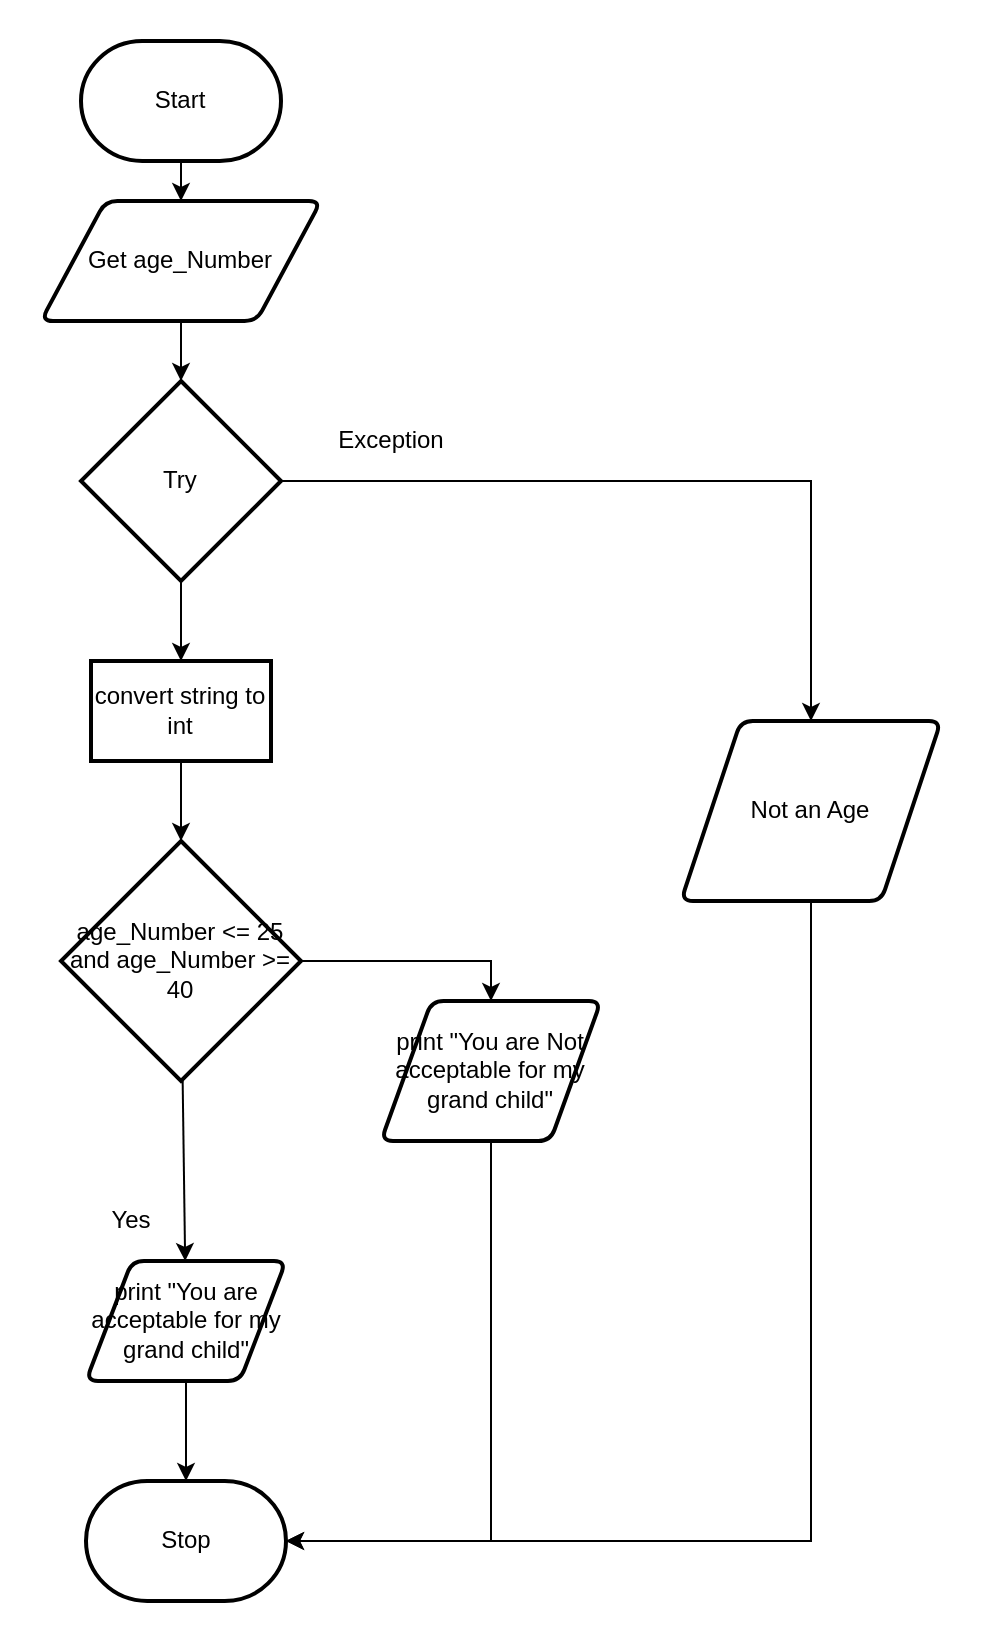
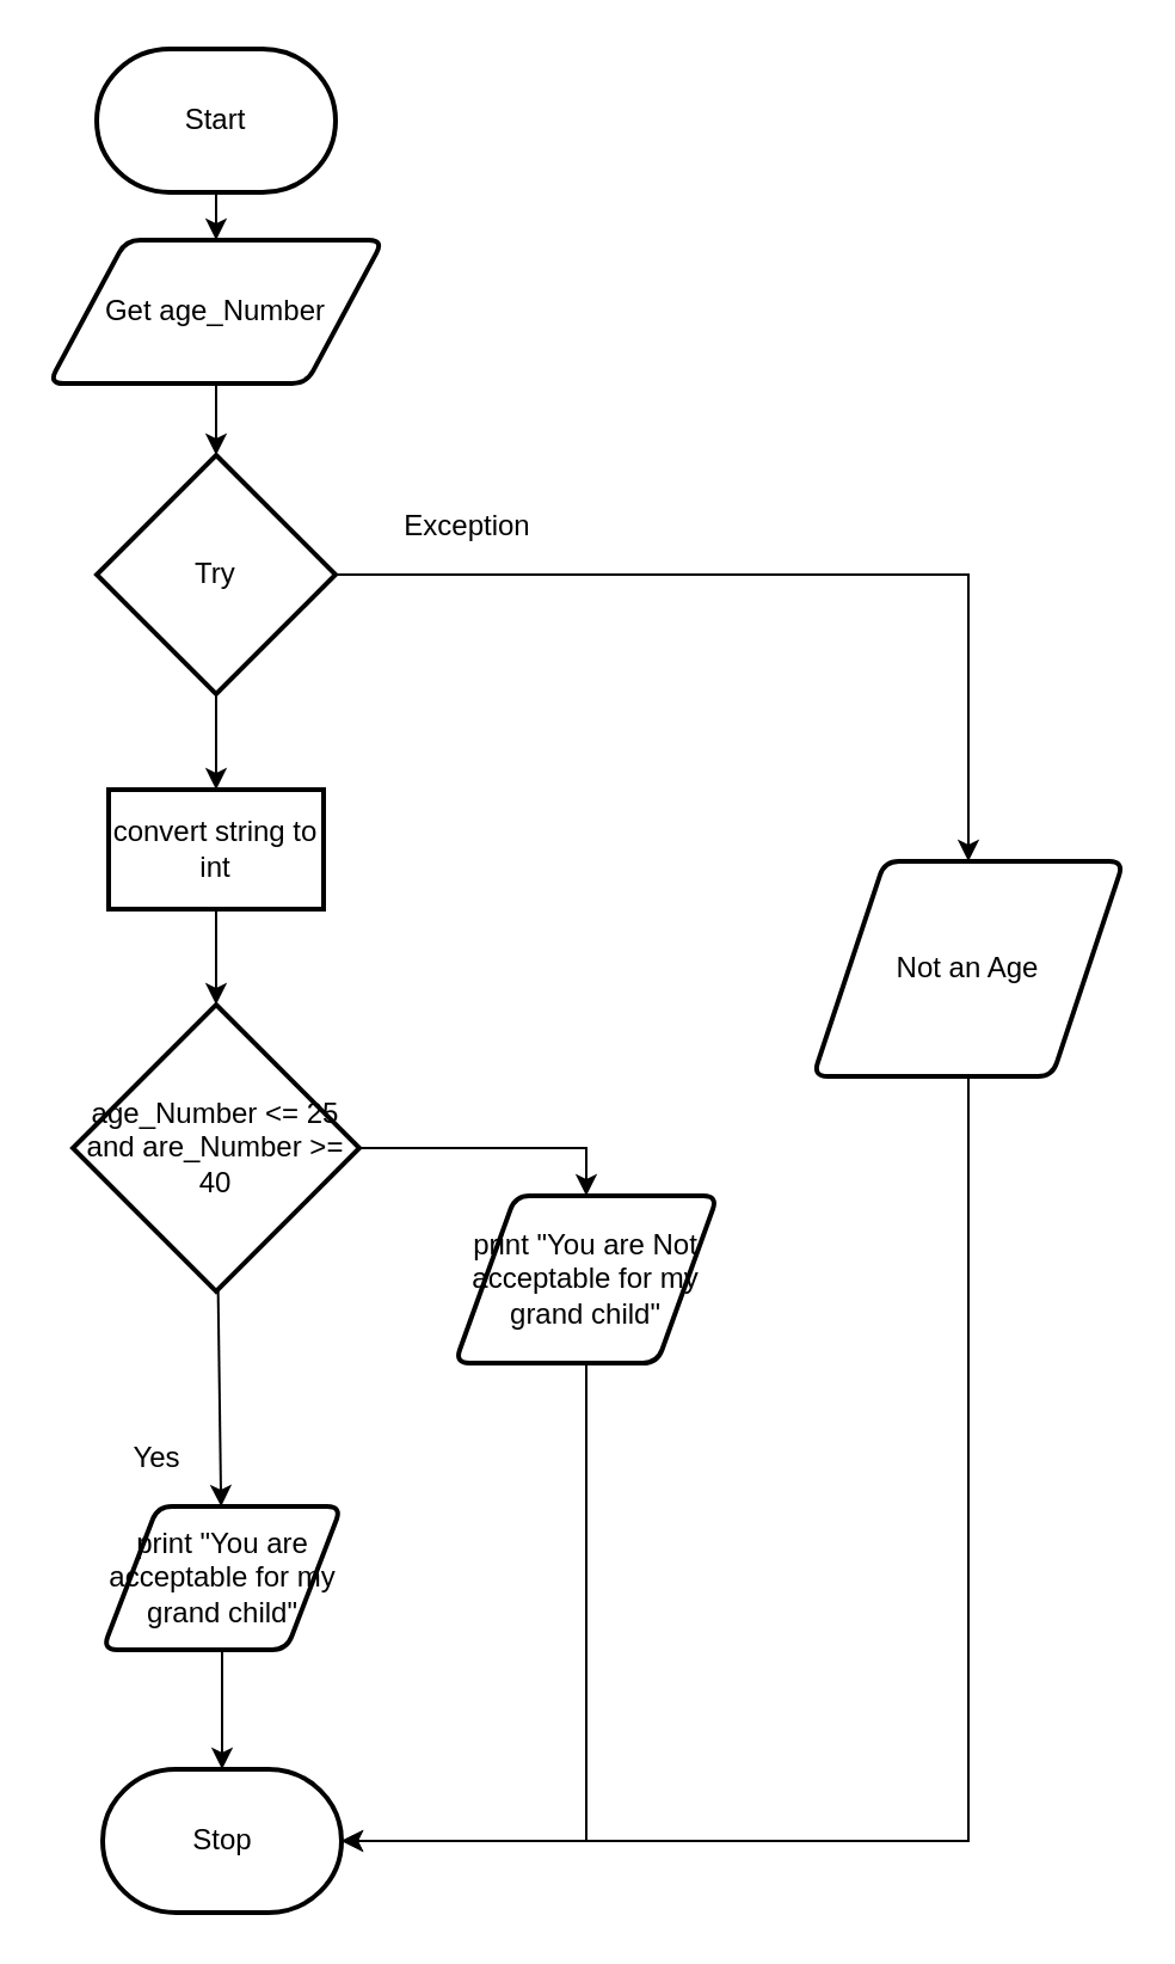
- <mxCell id="11" value="age_Number &amp;lt;= 25 and age_Number &amp;gt;= 40" style="strokeWidth=2;html=1;shape=mxgraph.flowchart.decision;whiteSpace=wrap;" vertex="1" parent="1"><mxGeometry x="30" y="420" width="120" height="120" as="geometry" /></mxCell>
+ <mxCell id="11" value="age_Number &amp;lt;= 25 and are_Number &amp;gt;= 40" style="strokeWidth=2;html=1;shape=mxgraph.flowchart.decision;whiteSpace=wrap;" vertex="1" parent="1"><mxGeometry x="30" y="420" width="120" height="120" as="geometry" /></mxCell>
